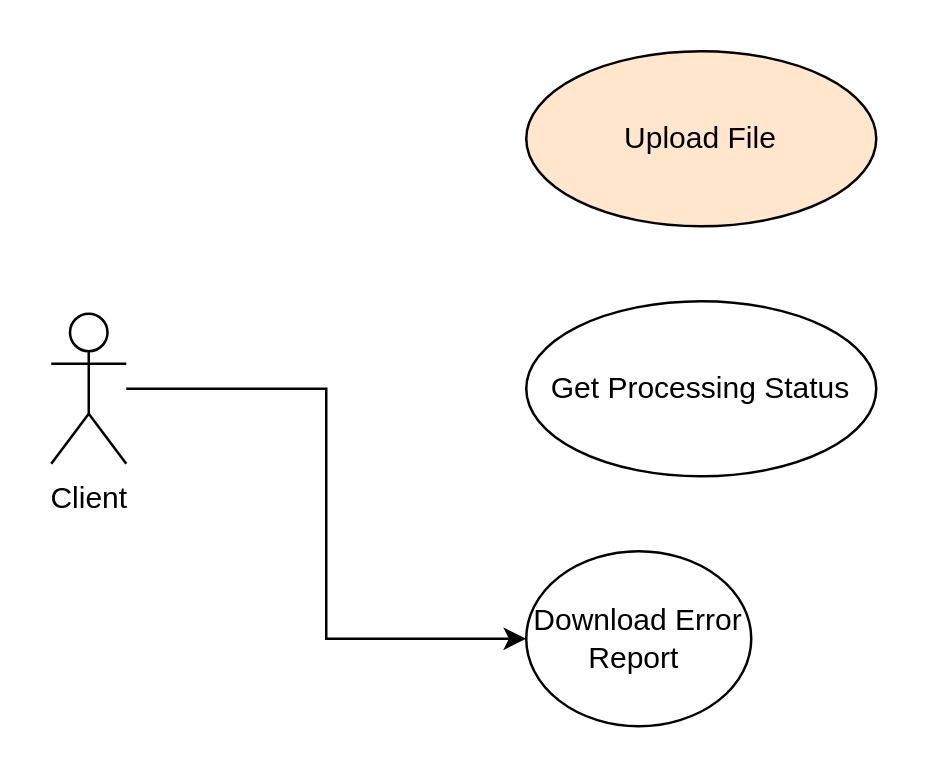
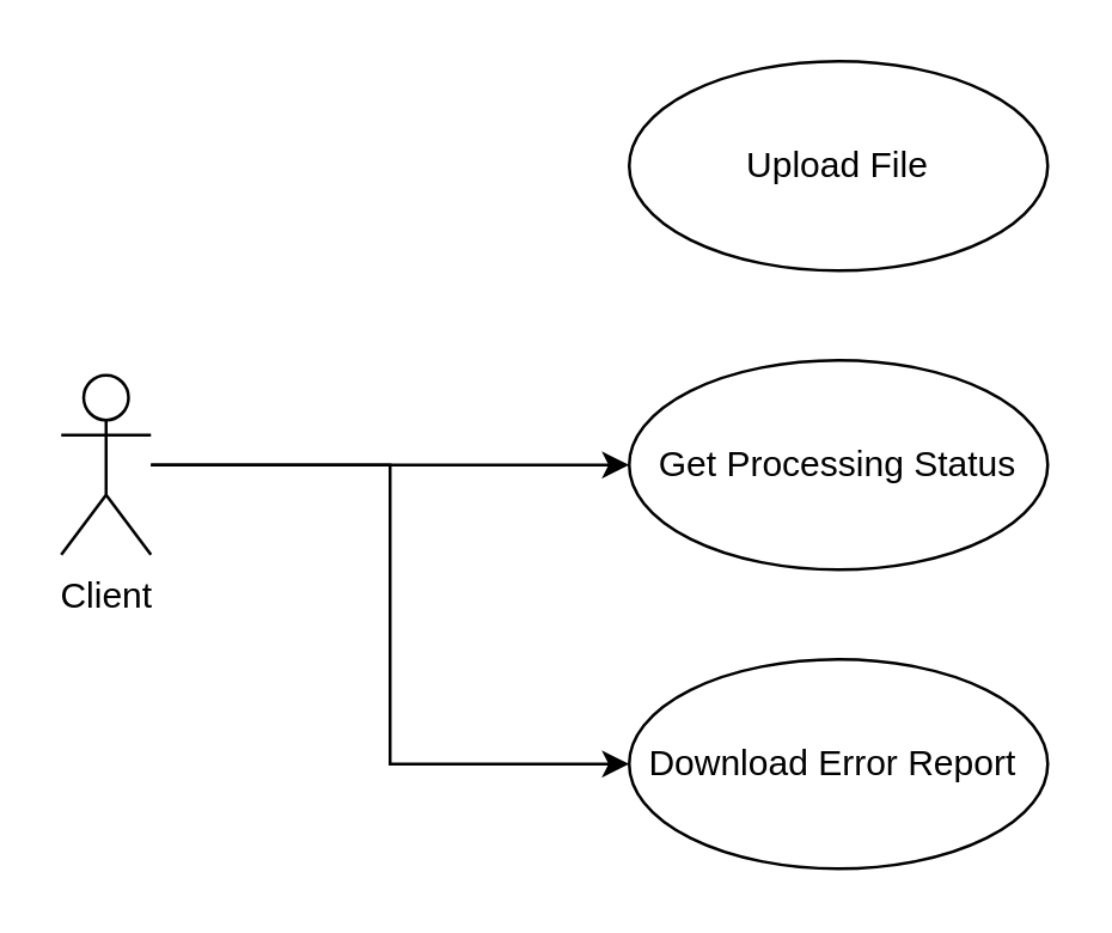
- <mxCell id="5" value="Upload File" style="ellipse;whiteSpace=wrap;html=1;fillColor=#ffe6cc;" vertex="1" parent="1"><mxGeometry x="210" y="20" width="140" height="70" as="geometry" /></mxCell>
+ <mxCell id="5" value="Upload File" style="ellipse;whiteSpace=wrap;html=1;" vertex="1" parent="1"><mxGeometry x="210" y="20" width="140" height="70" as="geometry" /></mxCell>
+ <mxCell id="2" style="edgeStyle=orthogonalEdgeStyle;rounded=0;orthogonalLoop=1;jettySize=auto;html=1;entryX=0;entryY=0.5;entryDx=0;entryDy=0;" edge="1" parent="1" source="4" target="6"><mxGeometry relative="1" as="geometry" /></mxCell>
- <mxCell id="7" value="Download Error Report&lt;span style=&quot;background-color: transparent; color: light-dark(rgb(0, 0, 0), rgb(255, 255, 255));&quot;&gt;&amp;nbsp;&lt;/span&gt;" style="ellipse;whiteSpace=wrap;html=1;" vertex="1" parent="1"><mxGeometry x="210" y="220" width="90" height="70" as="geometry" /></mxCell>
+ <mxCell id="7" value="Download Error Report&lt;span style=&quot;background-color: transparent; color: light-dark(rgb(0, 0, 0), rgb(255, 255, 255));&quot;&gt;&amp;nbsp;&lt;/span&gt;" style="ellipse;whiteSpace=wrap;html=1;" vertex="1" parent="1"><mxGeometry x="210" y="220" width="140" height="70" as="geometry" /></mxCell>
